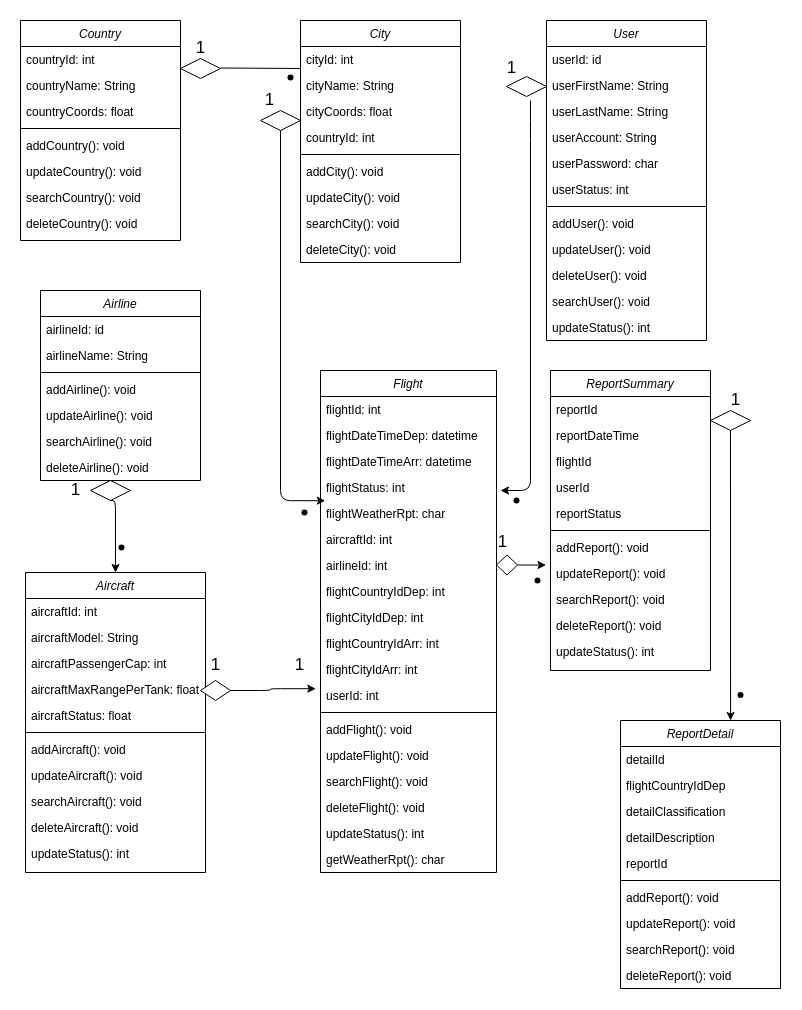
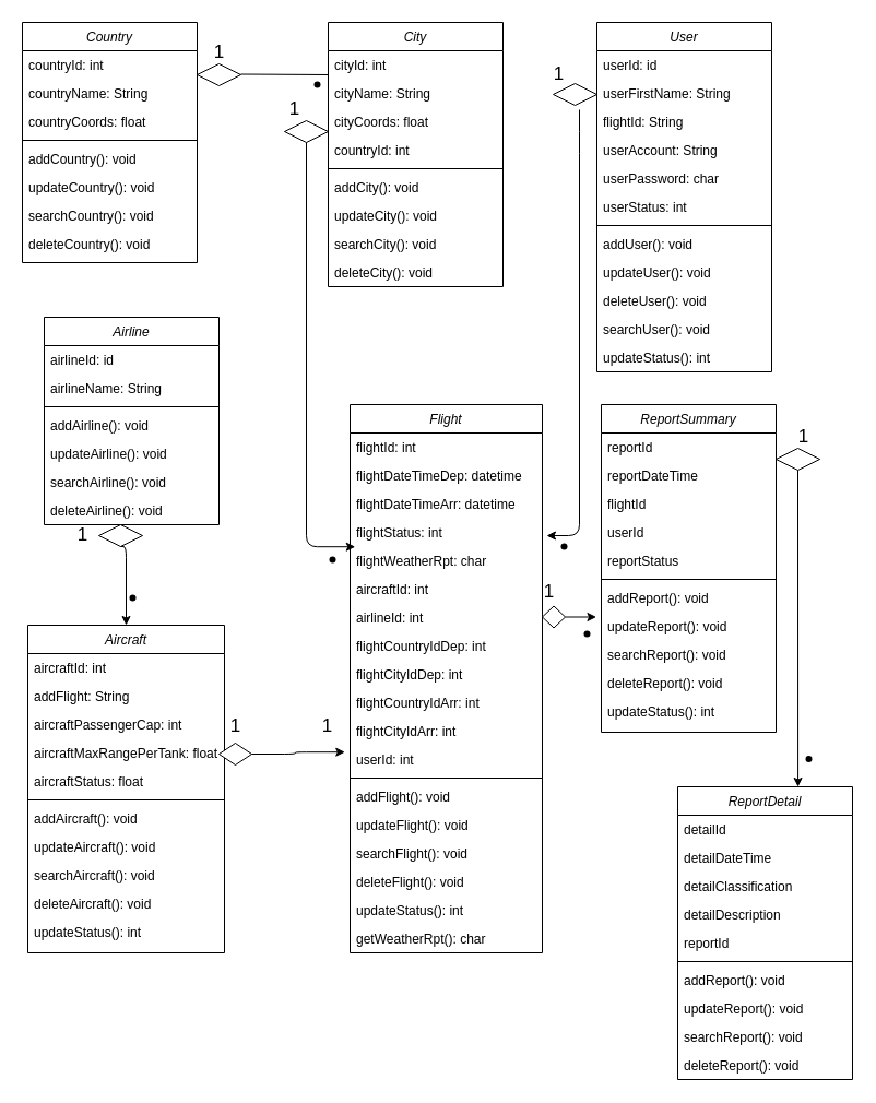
- <mxCell id="87" value="userLastName: String" style="text;align=left;verticalAlign=top;spacingLeft=4;spacingRight=4;overflow=hidden;rotatable=0;points=[[0,0.5],[1,0.5]];portConstraint=eastwest;rounded=0;shadow=0;html=0;" parent="84" vertex="1"><mxGeometry y="78" width="160" height="26" as="geometry" /></mxCell>
+ <mxCell id="87" value="flightId: String" style="text;align=left;verticalAlign=top;spacingLeft=4;spacingRight=4;overflow=hidden;rotatable=0;points=[[0,0.5],[1,0.5]];portConstraint=eastwest;rounded=0;shadow=0;html=0;" parent="84" vertex="1"><mxGeometry y="78" width="160" height="26" as="geometry" /></mxCell>
- <mxCell id="43" value="aircraftModel: String" style="text;align=left;verticalAlign=top;spacingLeft=4;spacingRight=4;overflow=hidden;rotatable=0;points=[[0,0.5],[1,0.5]];portConstraint=eastwest;rounded=0;shadow=0;html=0;" parent="41" vertex="1"><mxGeometry y="52" width="180" height="26" as="geometry" /></mxCell>
+ <mxCell id="43" value="addFlight: String" style="text;align=left;verticalAlign=top;spacingLeft=4;spacingRight=4;overflow=hidden;rotatable=0;points=[[0,0.5],[1,0.5]];portConstraint=eastwest;rounded=0;shadow=0;html=0;" parent="41" vertex="1"><mxGeometry y="52" width="180" height="26" as="geometry" /></mxCell>
- <mxCell id="75" value="flightCountryIdDep" style="text;align=left;verticalAlign=top;spacingLeft=4;spacingRight=4;overflow=hidden;rotatable=0;points=[[0,0.5],[1,0.5]];portConstraint=eastwest;rounded=0;shadow=0;html=0;" parent="73" vertex="1"><mxGeometry y="52" width="160" height="26" as="geometry" /></mxCell>
+ <mxCell id="75" value="detailDateTime" style="text;align=left;verticalAlign=top;spacingLeft=4;spacingRight=4;overflow=hidden;rotatable=0;points=[[0,0.5],[1,0.5]];portConstraint=eastwest;rounded=0;shadow=0;html=0;" parent="73" vertex="1"><mxGeometry y="52" width="160" height="26" as="geometry" /></mxCell>
